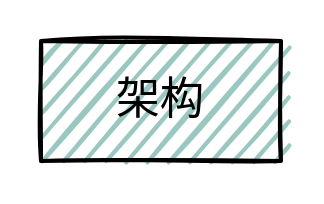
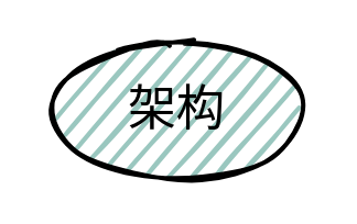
- <mxCell id="2" value="架构" style="whiteSpace=wrap;html=1;strokeWidth=2;fillWeight=2;hachureGap=8;fillStyle=dots;sketch=1;fillColor=#9AC7BF;fontSize=22;rounded=0;" vertex="1" parent="1"><mxGeometry x="20" y="20" width="120" height="60" as="geometry" /></mxCell>
+ <mxCell id="2" value="架构" style="ellipse;whiteSpace=wrap;html=1;strokeWidth=2;fillWeight=2;hachureGap=8;fillStyle=dots;sketch=1;fillColor=#9AC7BF;fontSize=22;" vertex="1" parent="1"><mxGeometry x="20" y="20" width="120" height="60" as="geometry" /></mxCell>
